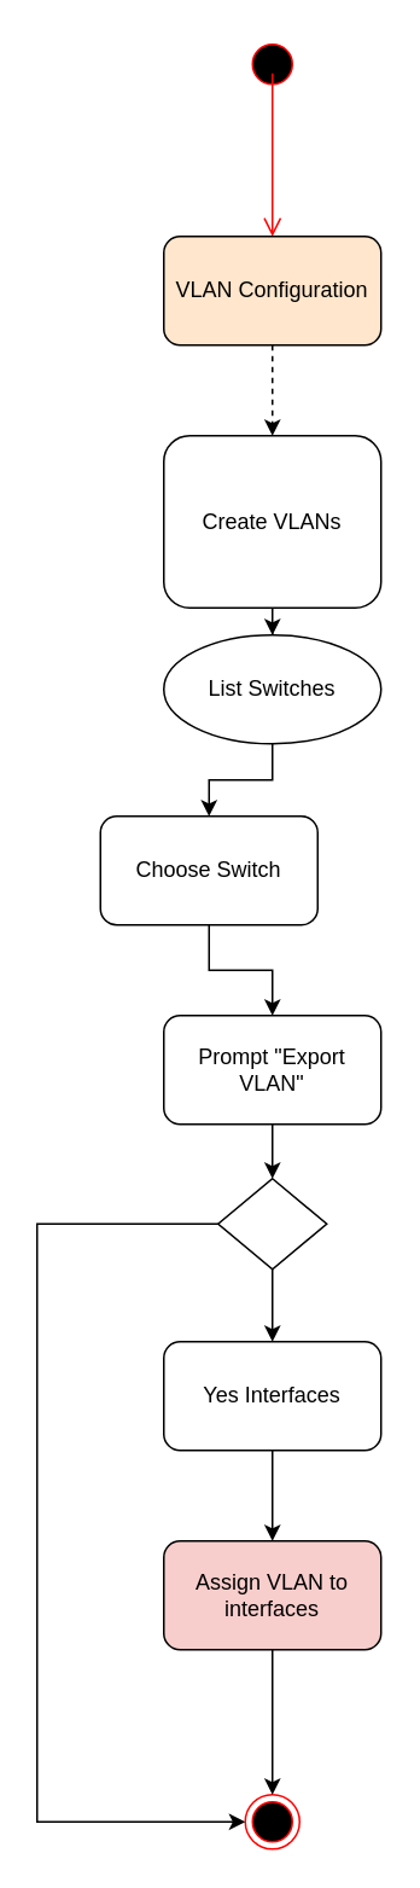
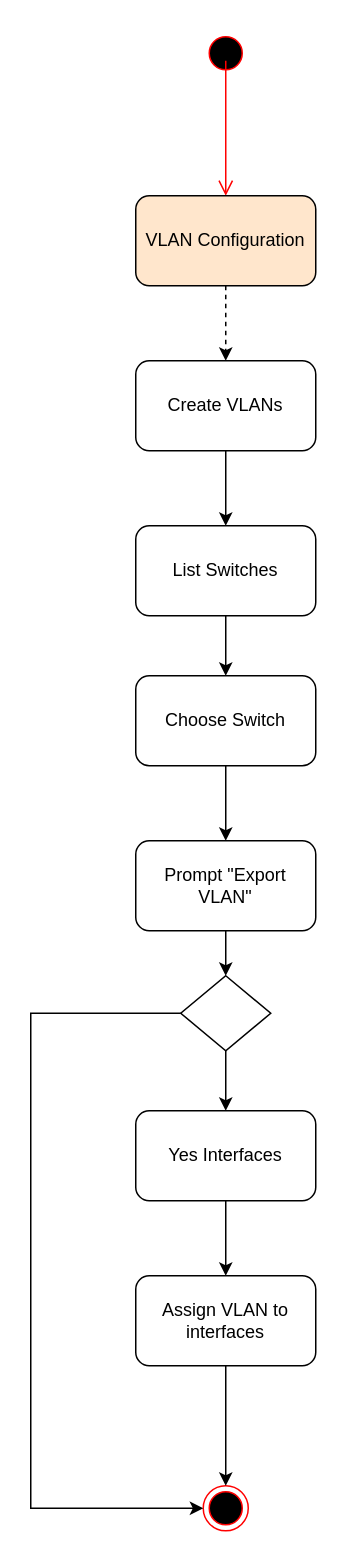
- <mxCell id="7" value="Create VLANs" style="rounded=1;whiteSpace=wrap;html=1;" vertex="1" parent="1"><mxGeometry x="90" y="240" width="120" height="95" as="geometry" /></mxCell>
+ <mxCell id="7" value="Create VLANs" style="rounded=1;whiteSpace=wrap;html=1;" vertex="1" parent="1"><mxGeometry x="90" y="240" width="120" height="60" as="geometry" /></mxCell>
- <mxCell id="9" value="List Switches" style="ellipse;whiteSpace=wrap;html=1;" vertex="1" parent="1"><mxGeometry x="90" y="350" width="120" height="60" as="geometry" /></mxCell>
+ <mxCell id="9" value="List Switches" style="rounded=1;whiteSpace=wrap;html=1;" vertex="1" parent="1"><mxGeometry x="90" y="350" width="120" height="60" as="geometry" /></mxCell>
- <mxCell id="11" value="Choose Switch" style="rounded=1;whiteSpace=wrap;html=1;" vertex="1" parent="1"><mxGeometry x="55" y="450" width="120" height="60" as="geometry" /></mxCell>
+ <mxCell id="11" value="Choose Switch" style="rounded=1;whiteSpace=wrap;html=1;" vertex="1" parent="1"><mxGeometry x="90" y="450" width="120" height="60" as="geometry" /></mxCell>
- <mxCell id="21" value="Assign VLAN to interfaces" style="rounded=1;whiteSpace=wrap;html=1;fillColor=#f8cecc;" vertex="1" parent="1"><mxGeometry x="90" y="850" width="120" height="60" as="geometry" /></mxCell>
+ <mxCell id="21" value="Assign VLAN to interfaces" style="rounded=1;whiteSpace=wrap;html=1;" vertex="1" parent="1"><mxGeometry x="90" y="850" width="120" height="60" as="geometry" /></mxCell>
